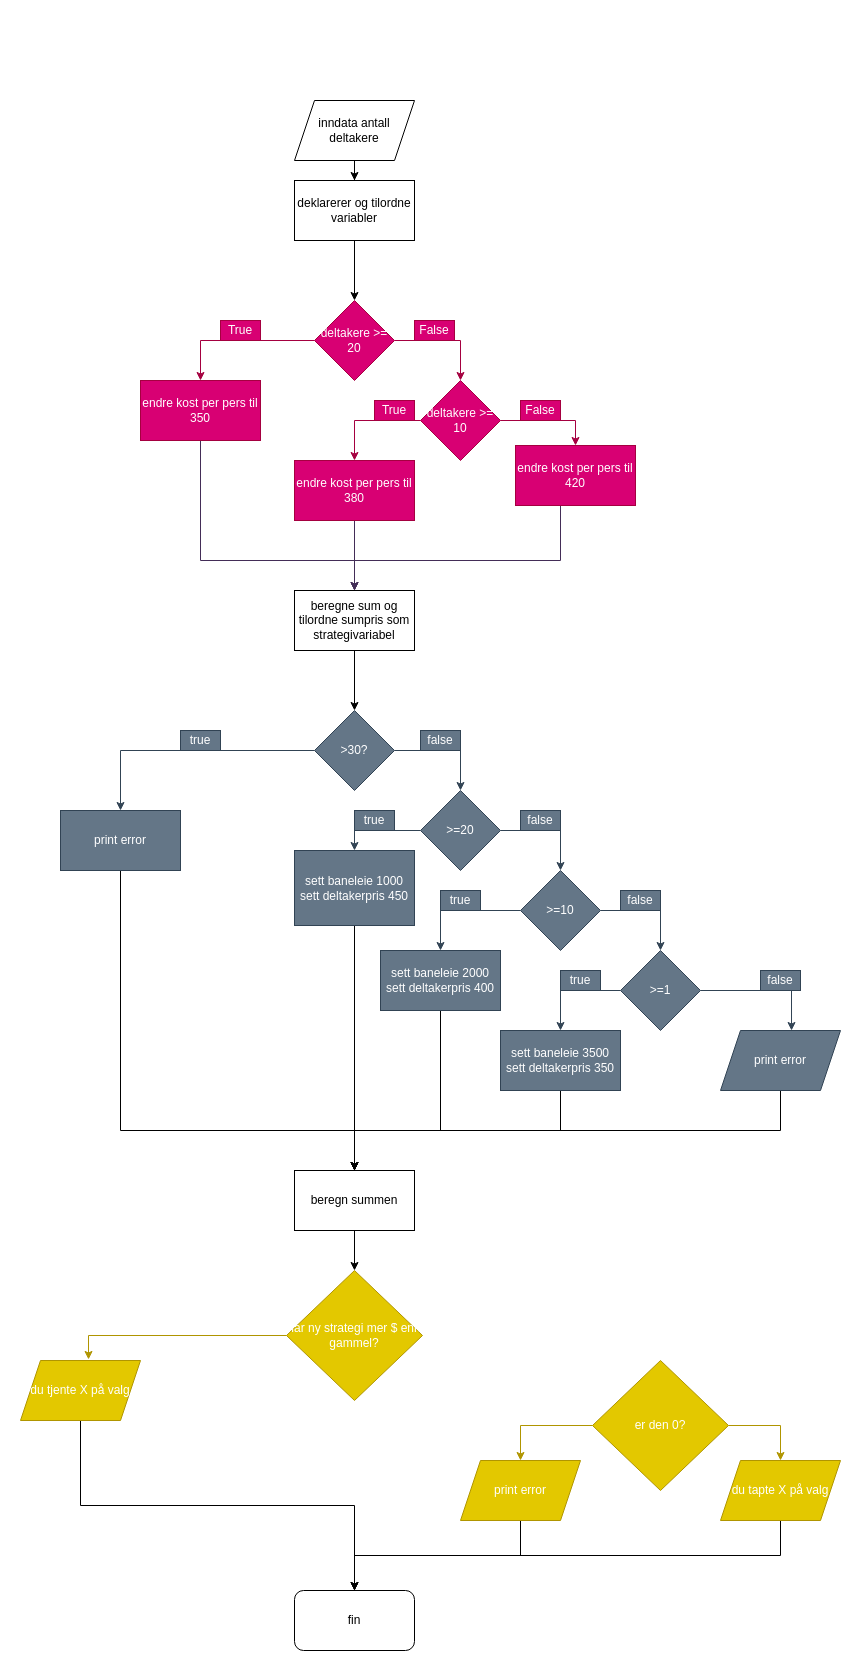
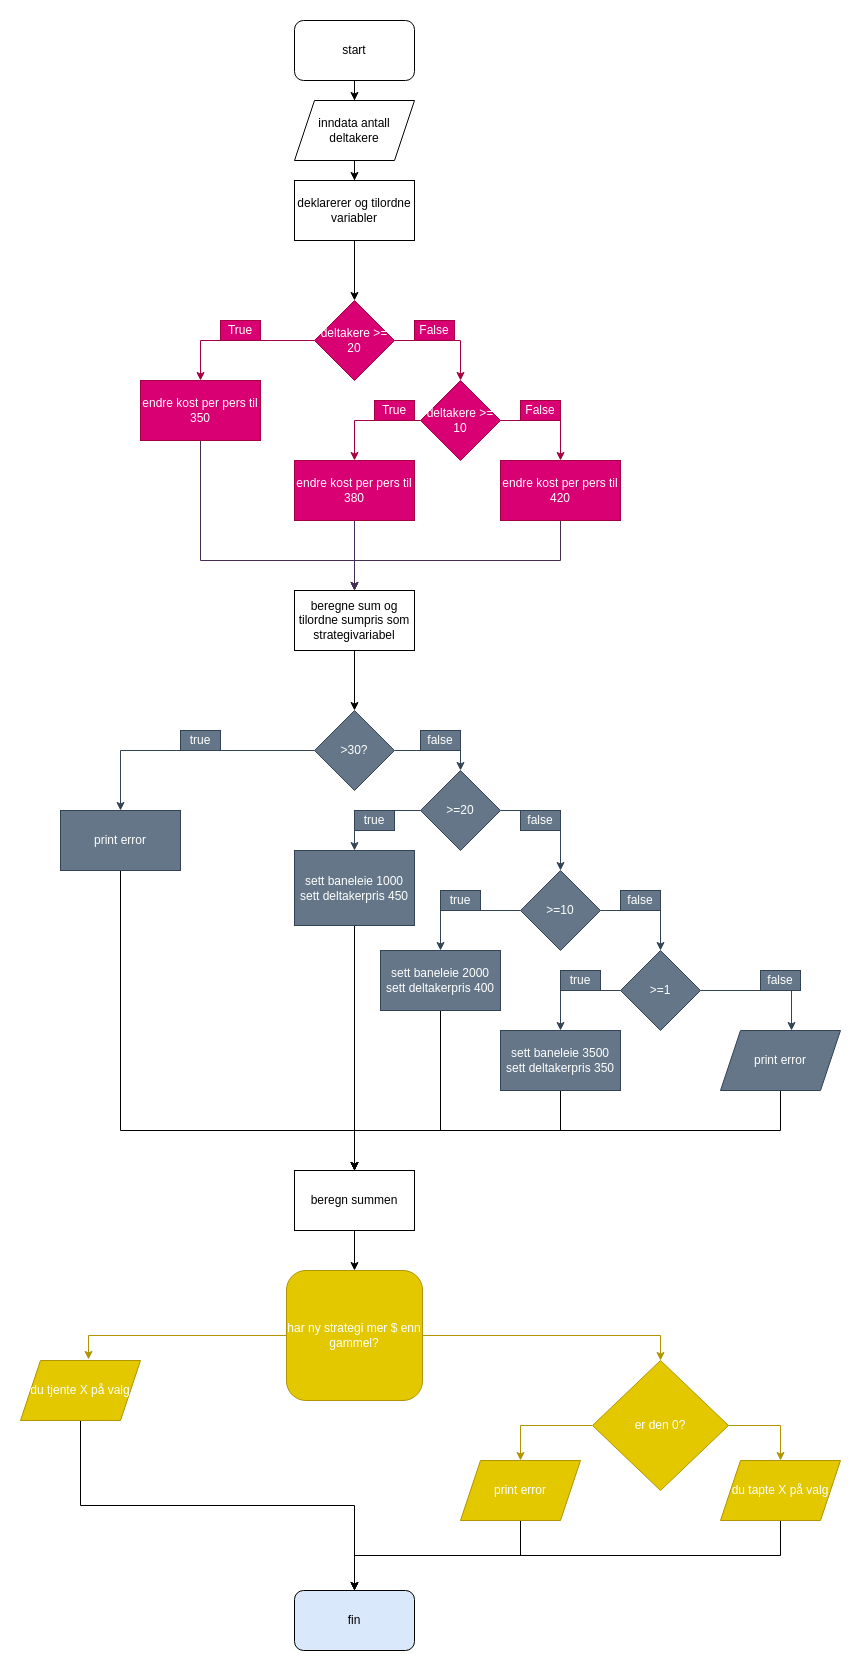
+ <mxCell id="3" value="start" style="rounded=1;whiteSpace=wrap;html=1;" parent="1" vertex="1"><mxGeometry x="294" width="120" height="60" as="geometry" y="20" /></mxCell>
+ <mxCell id="2" value="" style="edgeStyle=orthogonalEdgeStyle;rounded=0;orthogonalLoop=1;jettySize=auto;html=1;" parent="1" source="3" target="5" edge="1"><mxGeometry relative="1" as="geometry" /></mxCell>
- <mxCell id="53" value="endre kost per pers til 420" style="rounded=0;whiteSpace=wrap;html=1;fillColor=#d80073;strokeColor=#A50040;fontColor=#ffffff;" parent="1" vertex="1"><mxGeometry x="515" y="445" width="120" height="60" as="geometry" /></mxCell>
+ <mxCell id="53" value="endre kost per pers til 420" style="rounded=0;whiteSpace=wrap;html=1;fillColor=#d80073;strokeColor=#A50040;fontColor=#ffffff;" parent="1" vertex="1"><mxGeometry x="500" y="460" width="120" height="60" as="geometry" /></mxCell>
- <mxCell id="16" value="&amp;gt;=20" style="rhombus;whiteSpace=wrap;html=1;fillColor=#647687;strokeColor=#314354;fontColor=#ffffff;" parent="1" vertex="1"><mxGeometry x="420" y="790" width="80" height="80" as="geometry" /></mxCell>
+ <mxCell id="16" value="&amp;gt;=20" style="rhombus;whiteSpace=wrap;html=1;fillColor=#647687;strokeColor=#314354;fontColor=#ffffff;" parent="1" vertex="1"><mxGeometry x="420" y="770" width="80" height="80" as="geometry" /></mxCell>
- <mxCell id="43" value="har ny strategi mer $ enn gammel?" style="rhombus;whiteSpace=wrap;html=1;fillColor=#e3c800;strokeColor=#B09500;fontColor=#ffffff;" parent="1" vertex="1"><mxGeometry x="286" y="1270" width="136" height="130" as="geometry" /></mxCell>
+ <mxCell id="43" value="har ny strategi mer $ enn gammel?" style="whiteSpace=wrap;html=1;fillColor=#e3c800;strokeColor=#B09500;fontColor=#ffffff;rounded=1;" parent="1" vertex="1"><mxGeometry x="286" y="1270" width="136" height="130" as="geometry" /></mxCell>
+ <mxCell id="42" style="edgeStyle=orthogonalEdgeStyle;rounded=0;orthogonalLoop=1;jettySize=auto;html=1;exitX=1;exitY=0.5;exitDx=0;exitDy=0;entryX=0.5;entryY=0;entryDx=0;entryDy=0;fillColor=#e3c800;strokeColor=#B09500;" parent="1" source="43" target="64" edge="1"><mxGeometry relative="1" as="geometry"><mxPoint x="520" y="1370" as="targetPoint" /></mxGeometry></mxCell>
- <mxCell id="10" value="fin&lt;br&gt;" style="rounded=1;whiteSpace=wrap;html=1;" parent="1" vertex="1"><mxGeometry x="294" y="1590" width="120" height="60" as="geometry" /></mxCell>
+ <mxCell id="10" value="fin&lt;br&gt;" style="rounded=1;whiteSpace=wrap;html=1;fillColor=#dae8fc;" parent="1" vertex="1"><mxGeometry x="294" y="1590" width="120" height="60" as="geometry" /></mxCell>
